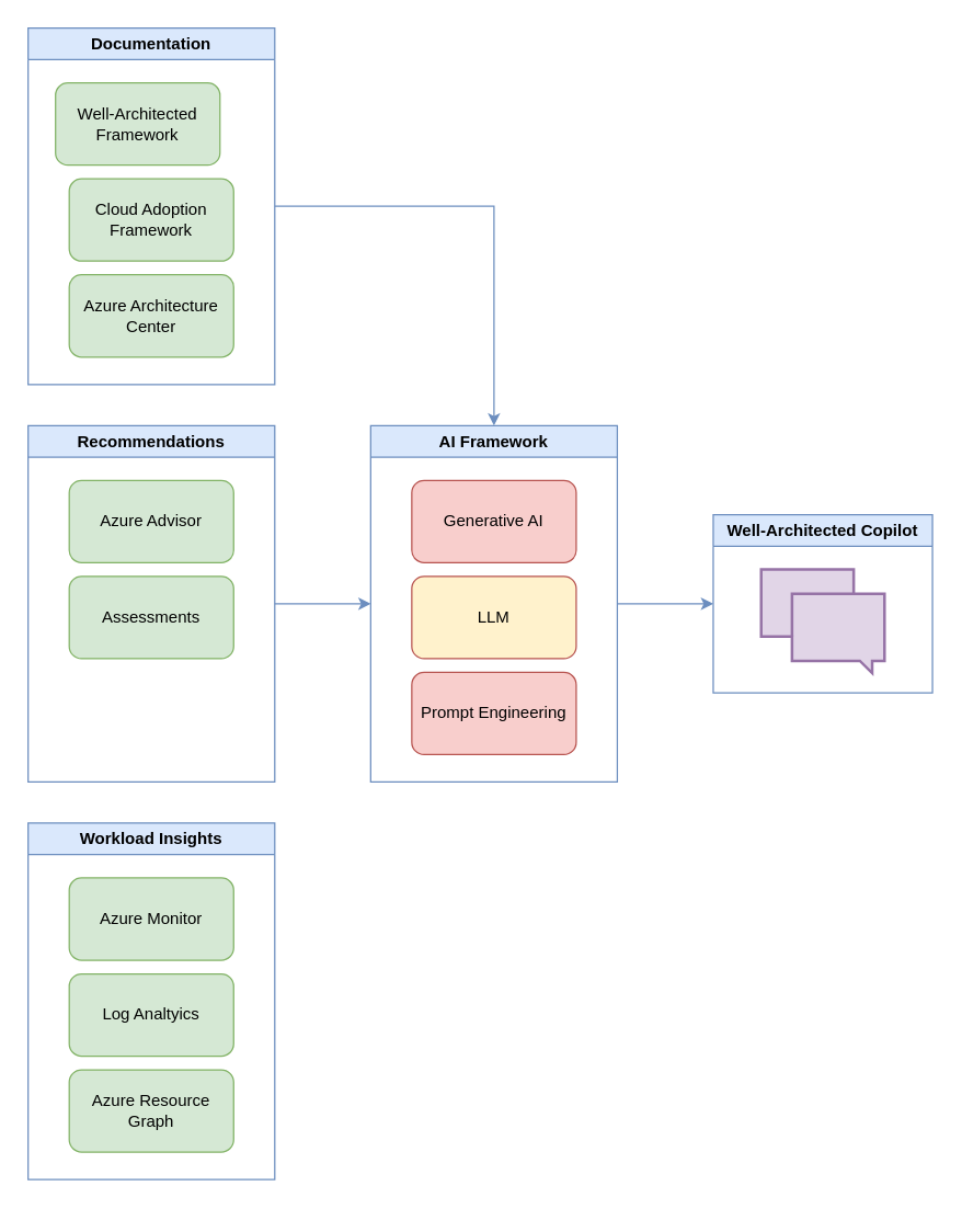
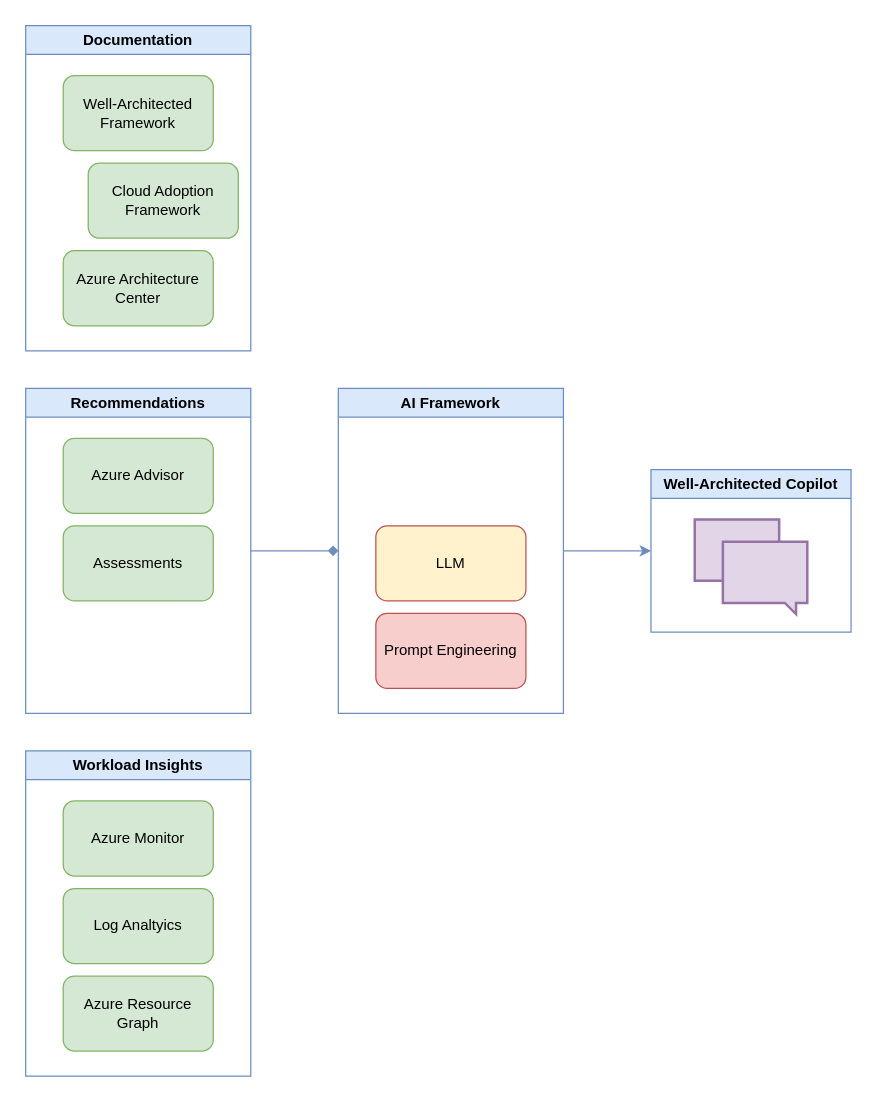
- <mxCell id="4" value="Well-Architected Framework" style="rounded=1;whiteSpace=wrap;html=1;fillColor=#d5e8d4;strokeColor=#82b366;" parent="3" vertex="1"><mxGeometry x="20" y="40" width="120" height="60" as="geometry" /></mxCell>
+ <mxCell id="4" value="Well-Architected Framework" style="rounded=1;whiteSpace=wrap;html=1;fillColor=#d5e8d4;strokeColor=#82b366;" parent="3" vertex="1"><mxGeometry x="30" y="40" width="120" height="60" as="geometry" /></mxCell>
- <mxCell id="2" style="edgeStyle=orthogonalEdgeStyle;rounded=0;orthogonalLoop=1;jettySize=auto;html=1;fillColor=#dae8fc;strokeColor=#6c8ebf;" parent="1" source="3" target="16" edge="1"><mxGeometry relative="1" as="geometry" /></mxCell>
- <mxCell id="5" value="Cloud Adoption Framework" style="rounded=1;whiteSpace=wrap;html=1;fillColor=#d5e8d4;strokeColor=#82b366;" parent="3" vertex="1"><mxGeometry x="30" y="110" width="120" height="60" as="geometry" /></mxCell>
+ <mxCell id="5" value="Cloud Adoption Framework" style="rounded=1;whiteSpace=wrap;html=1;fillColor=#d5e8d4;strokeColor=#82b366;" parent="3" vertex="1"><mxGeometry x="50" y="110" width="120" height="60" as="geometry" /></mxCell>
- <mxCell id="17" value="Generative AI" style="rounded=1;whiteSpace=wrap;html=1;fillColor=#f8cecc;strokeColor=#b85450;" parent="16" vertex="1"><mxGeometry x="30" y="40" width="120" height="60" as="geometry" /></mxCell>
- <mxCell id="7" style="edgeStyle=orthogonalEdgeStyle;rounded=0;orthogonalLoop=1;jettySize=auto;html=1;exitX=1;exitY=0.5;exitDx=0;exitDy=0;entryX=0;entryY=0.5;entryDx=0;entryDy=0;fillColor=#dae8fc;strokeColor=#6c8ebf;" parent="1" source="8" target="16" edge="1"><mxGeometry relative="1" as="geometry" /></mxCell>
+ <mxCell id="7" style="edgeStyle=orthogonalEdgeStyle;rounded=0;orthogonalLoop=1;jettySize=auto;html=1;exitX=1;exitY=0.5;exitDx=0;exitDy=0;entryX=0;entryY=0.5;entryDx=0;entryDy=0;fillColor=#dae8fc;strokeColor=#6c8ebf;endArrow=diamond;" parent="1" source="8" target="16" edge="1"><mxGeometry relative="1" as="geometry" /></mxCell>
